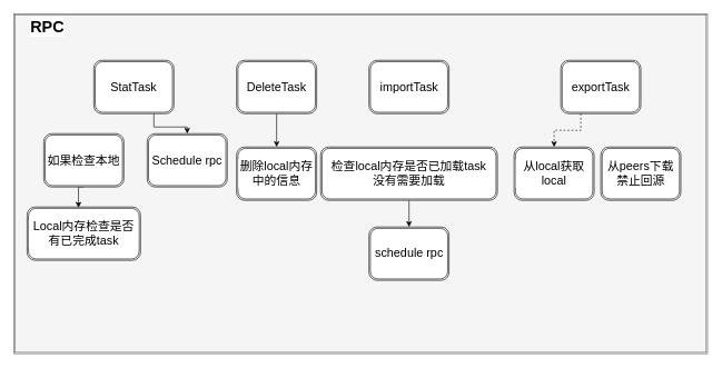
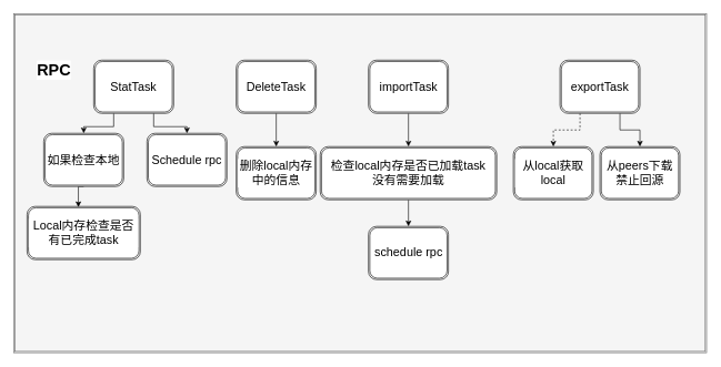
- <mxCell id="3" value="RPC" style="text;strokeColor=none;fillColor=none;html=1;fontSize=24;fontStyle=1;verticalAlign=middle;align=center;labelBackgroundColor=#FFFFFF;fontFamily=Helvetica;fontColor=#000000;" vertex="1" parent="1"><mxGeometry x="20" y="20" width="100" height="40" as="geometry" /></mxCell>
+ <mxCell id="3" value="RPC" style="text;strokeColor=none;fillColor=none;html=1;fontSize=24;fontStyle=1;verticalAlign=middle;align=center;labelBackgroundColor=#FFFFFF;fontFamily=Helvetica;fontColor=#000000;" vertex="1" parent="1"><mxGeometry x="30" y="85" width="100" height="40" as="geometry" /></mxCell>
+ <mxCell id="4" style="edgeStyle=orthogonalEdgeStyle;rounded=0;orthogonalLoop=1;jettySize=auto;html=1;exitX=0.25;exitY=1;exitDx=0;exitDy=0;fontFamily=Helvetica;fontSize=18;fontColor=#000000;" edge="1" parent="1" source="6" target="14"><mxGeometry relative="1" as="geometry" /></mxCell>
+ <mxCell id="20" style="edgeStyle=orthogonalEdgeStyle;rounded=0;orthogonalLoop=1;jettySize=auto;html=1;exitX=0.75;exitY=1;exitDx=0;exitDy=0;fontFamily=Helvetica;fontSize=18;fontColor=#000000;" edge="1" parent="1" source="21" target="23"><mxGeometry relative="1" as="geometry" /></mxCell>
+ <mxCell id="9" style="edgeStyle=orthogonalEdgeStyle;rounded=0;orthogonalLoop=1;jettySize=auto;html=1;exitX=0.5;exitY=1;exitDx=0;exitDy=0;entryX=0.5;entryY=0;entryDx=0;entryDy=0;fontFamily=Helvetica;fontSize=18;fontColor=#000000;" edge="1" parent="1" source="10" target="17"><mxGeometry relative="1" as="geometry" /></mxCell>
